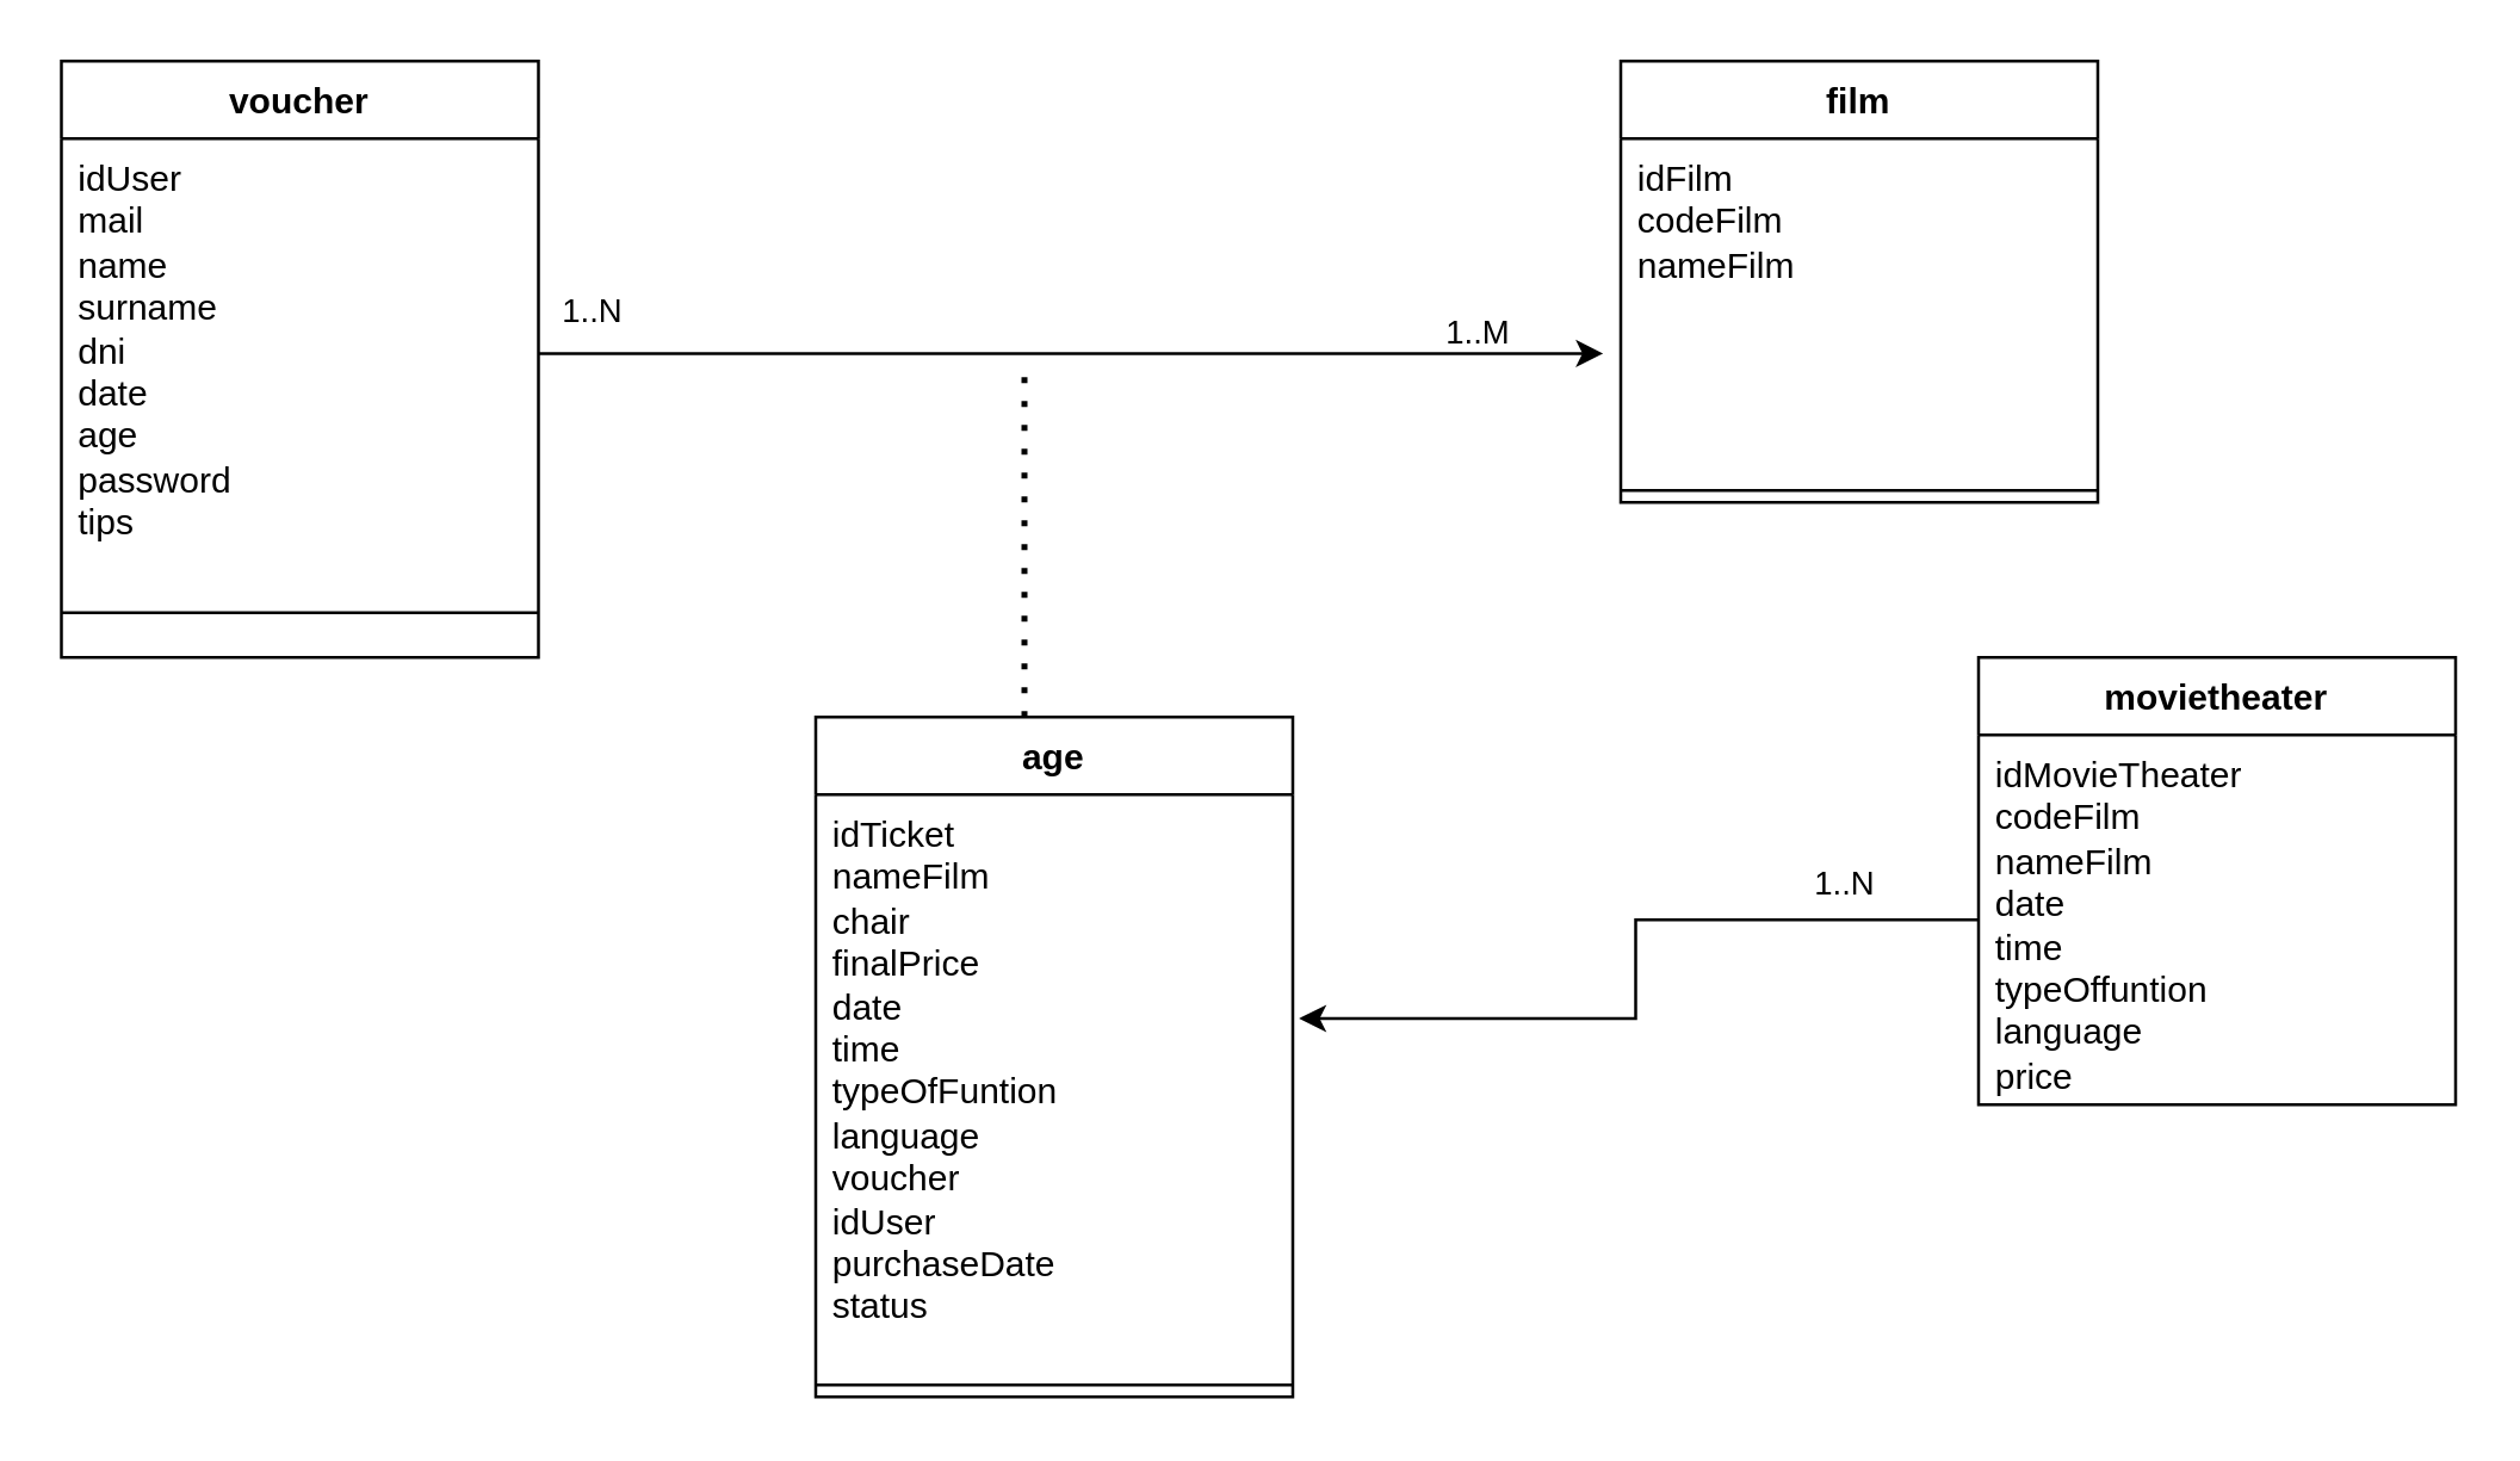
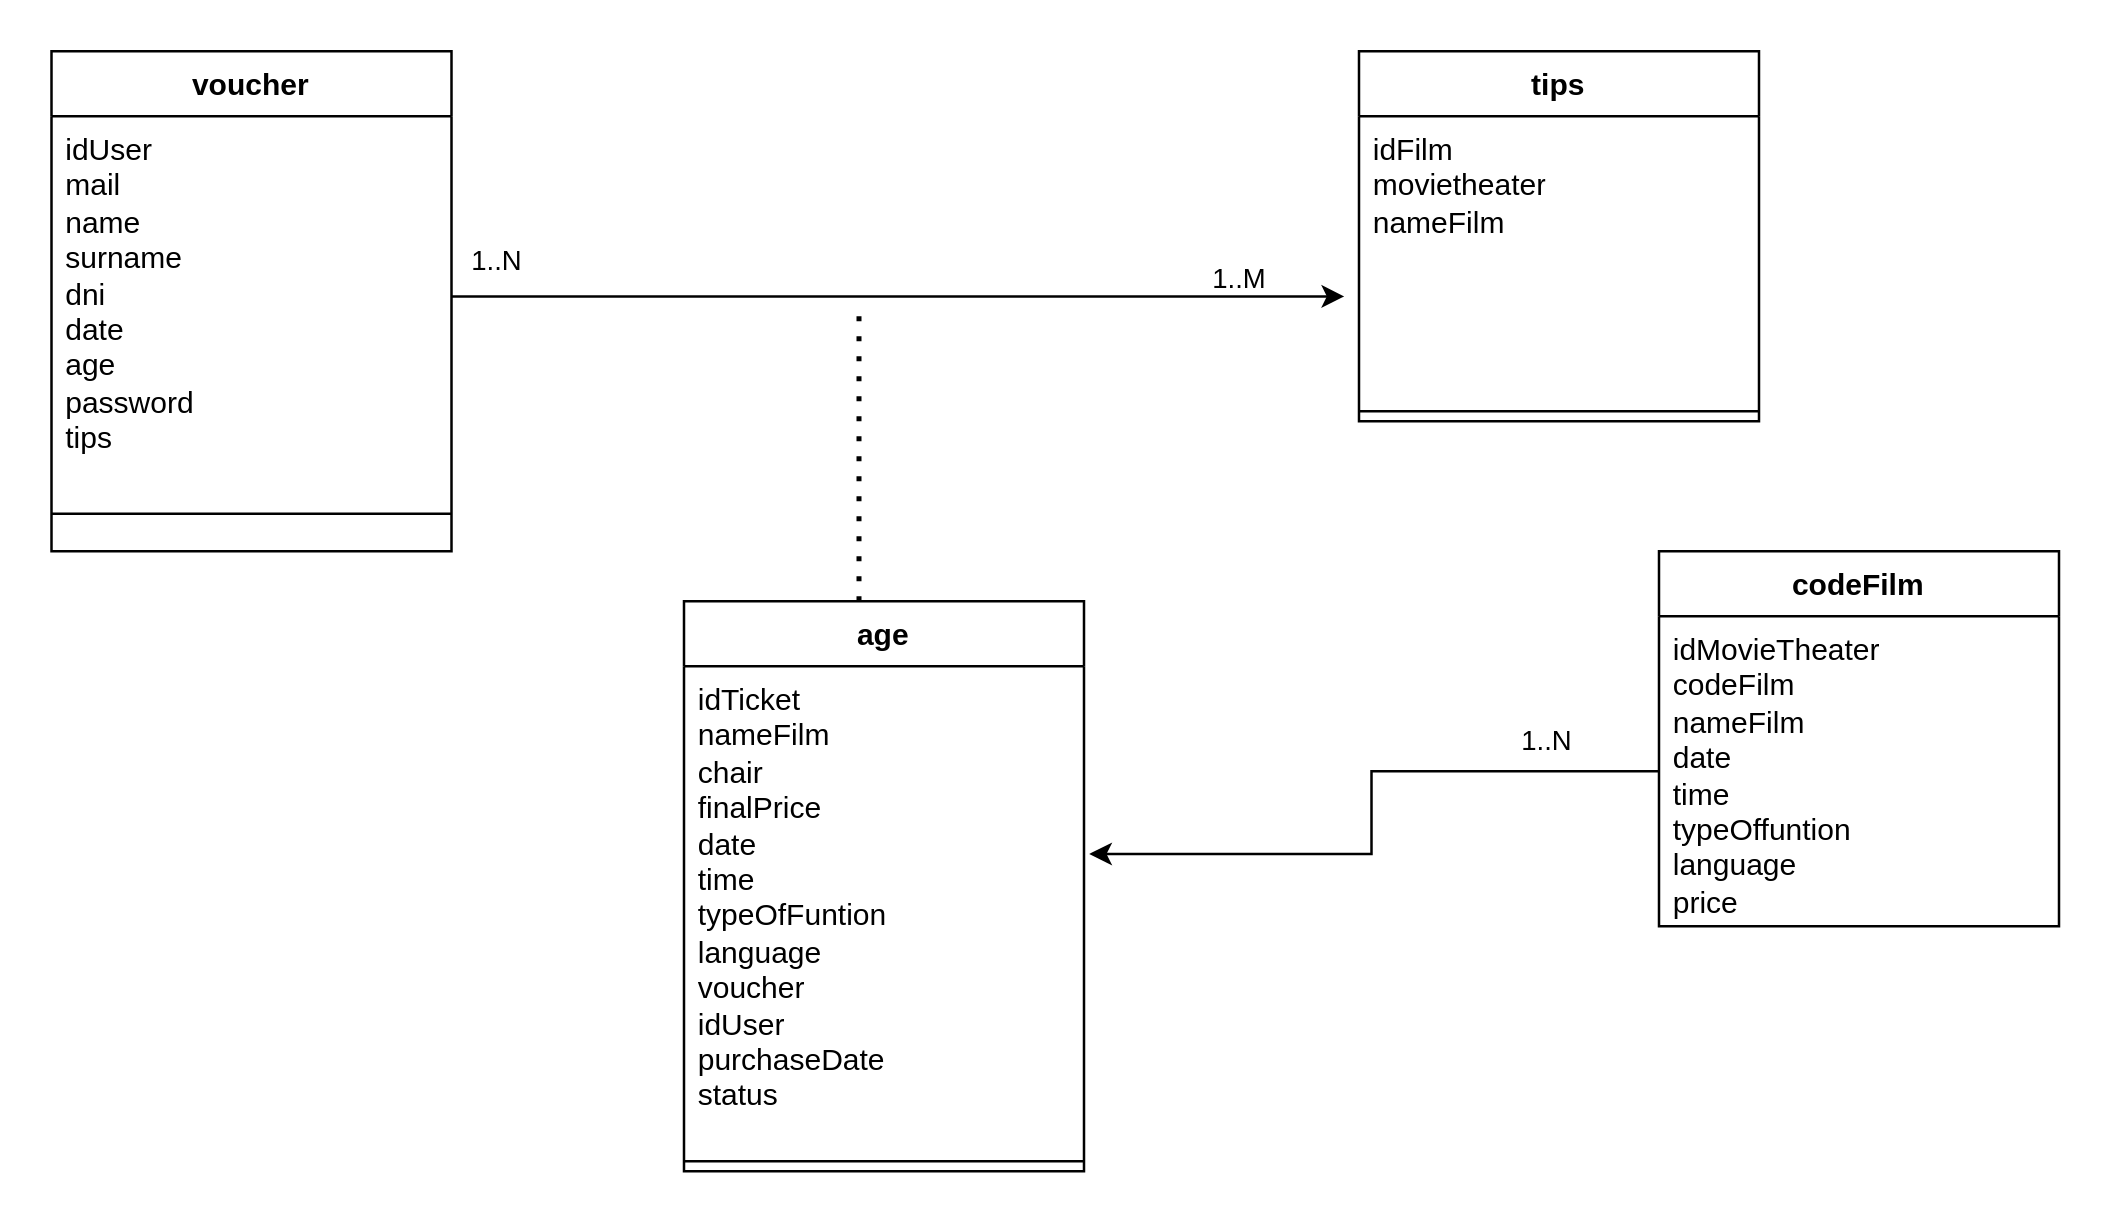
- <mxCell id="2" value="film" style="swimlane;fontStyle=1;align=center;verticalAlign=top;childLayout=stackLayout;horizontal=1;startSize=26;horizontalStack=0;resizeParent=1;resizeParentMax=0;resizeLast=0;collapsible=1;marginBottom=0;whiteSpace=wrap;html=1;" parent="1" vertex="1"><mxGeometry x="543" y="20" width="160" height="148" as="geometry" /></mxCell>
+ <mxCell id="2" value="tips" style="swimlane;fontStyle=1;align=center;verticalAlign=top;childLayout=stackLayout;horizontal=1;startSize=26;horizontalStack=0;resizeParent=1;resizeParentMax=0;resizeLast=0;collapsible=1;marginBottom=0;whiteSpace=wrap;html=1;" parent="1" vertex="1"><mxGeometry x="543" y="20" width="160" height="148" as="geometry" /></mxCell>
- <mxCell id="3" value="&lt;div&gt;&lt;div&gt;idFilm&lt;/div&gt;&lt;/div&gt;&lt;div&gt;codeFilm&lt;/div&gt;&lt;div&gt;nameFilm&lt;/div&gt;" style="text;strokeColor=none;fillColor=none;align=left;verticalAlign=top;spacingLeft=4;spacingRight=4;overflow=hidden;rotatable=0;points=[[0,0.5],[1,0.5]];portConstraint=eastwest;whiteSpace=wrap;html=1;" parent="2" vertex="1"><mxGeometry y="26" width="160" height="114" as="geometry" /></mxCell>
+ <mxCell id="3" value="&lt;div&gt;&lt;div&gt;idFilm&lt;/div&gt;&lt;/div&gt;&lt;div&gt;movietheater&lt;/div&gt;&lt;div&gt;nameFilm&lt;/div&gt;" style="text;strokeColor=none;fillColor=none;align=left;verticalAlign=top;spacingLeft=4;spacingRight=4;overflow=hidden;rotatable=0;points=[[0,0.5],[1,0.5]];portConstraint=eastwest;whiteSpace=wrap;html=1;" parent="2" vertex="1"><mxGeometry y="26" width="160" height="114" as="geometry" /></mxCell>
- <mxCell id="11" value="movietheater&lt;div&gt;&lt;br&gt;&lt;/div&gt;" style="swimlane;fontStyle=1;align=center;verticalAlign=top;childLayout=stackLayout;horizontal=1;startSize=26;horizontalStack=0;resizeParent=1;resizeParentMax=0;resizeLast=0;collapsible=1;marginBottom=0;whiteSpace=wrap;html=1;" parent="1" vertex="1"><mxGeometry x="663" y="220" width="160" height="150" as="geometry" /></mxCell>
+ <mxCell id="11" value="codeFilm&lt;div&gt;&lt;br&gt;&lt;/div&gt;" style="swimlane;fontStyle=1;align=center;verticalAlign=top;childLayout=stackLayout;horizontal=1;startSize=26;horizontalStack=0;resizeParent=1;resizeParentMax=0;resizeLast=0;collapsible=1;marginBottom=0;whiteSpace=wrap;html=1;" parent="1" vertex="1"><mxGeometry x="663" y="220" width="160" height="150" as="geometry" /></mxCell>
